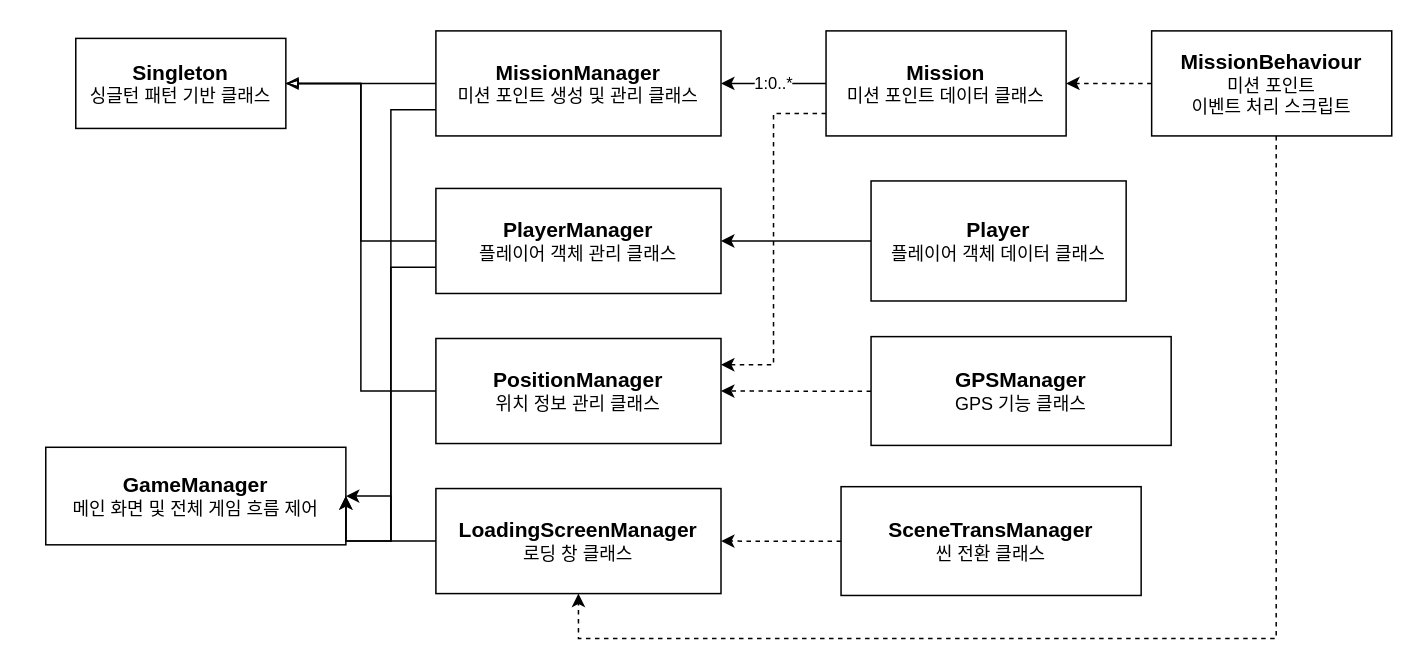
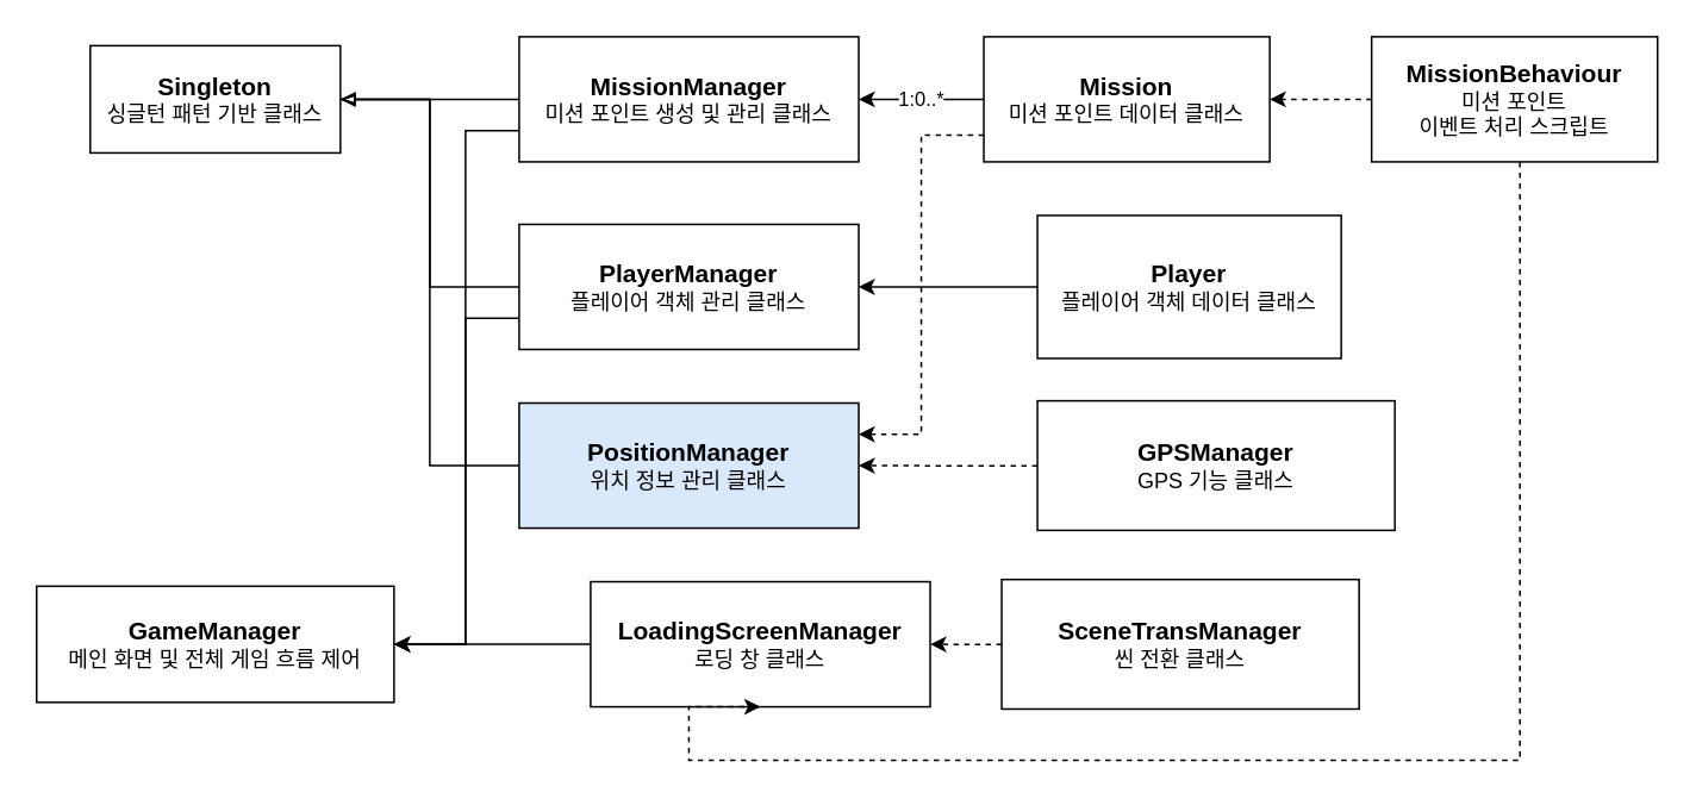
- <mxCell id="11" value="&lt;font style=&quot;font-size: 14px;&quot;&gt;&lt;b&gt;PositionManager&lt;br&gt;&lt;/b&gt;&lt;/font&gt;위치 정보 관리 클래스" style="rounded=0;whiteSpace=wrap;html=1;" parent="1" vertex="1"><mxGeometry x="290" y="225" width="190" height="70" as="geometry" /></mxCell>
+ <mxCell id="11" value="&lt;font style=&quot;font-size: 14px;&quot;&gt;&lt;b&gt;PositionManager&lt;br&gt;&lt;/b&gt;&lt;/font&gt;위치 정보 관리 클래스" style="rounded=0;whiteSpace=wrap;html=1;fillColor=#dae8fc;" parent="1" vertex="1"><mxGeometry x="290" y="225" width="190" height="70" as="geometry" /></mxCell>
- <mxCell id="2" value="&lt;font style=&quot;font-size: 14px;&quot;&gt;&lt;b&gt;GameManager&lt;br&gt;&lt;/b&gt;&lt;/font&gt;메인 화면 및 전체 게임 흐름 제어" style="rounded=0;whiteSpace=wrap;html=1;" parent="1" vertex="1"><mxGeometry x="30" y="297.5" width="200" height="65" as="geometry" /></mxCell>
+ <mxCell id="2" value="&lt;font style=&quot;font-size: 14px;&quot;&gt;&lt;b&gt;GameManager&lt;br&gt;&lt;/b&gt;&lt;/font&gt;메인 화면 및 전체 게임 흐름 제어" style="rounded=0;whiteSpace=wrap;html=1;" parent="1" vertex="1"><mxGeometry x="20" y="327.5" width="200" height="65" as="geometry" /></mxCell>
- <mxCell id="13" value="&lt;font style=&quot;font-size: 14px;&quot;&gt;&lt;b&gt;LoadingScreenManager&lt;br&gt;&lt;/b&gt;&lt;/font&gt;로딩 창 클래스" style="rounded=0;whiteSpace=wrap;html=1;" parent="1" vertex="1"><mxGeometry x="290" y="325" width="190" height="70" as="geometry" /></mxCell>
+ <mxCell id="13" value="&lt;font style=&quot;font-size: 14px;&quot;&gt;&lt;b&gt;LoadingScreenManager&lt;br&gt;&lt;/b&gt;&lt;/font&gt;로딩 창 클래스" style="rounded=0;whiteSpace=wrap;html=1;" parent="1" vertex="1"><mxGeometry x="330" y="325" width="190" height="70" as="geometry" /></mxCell>
